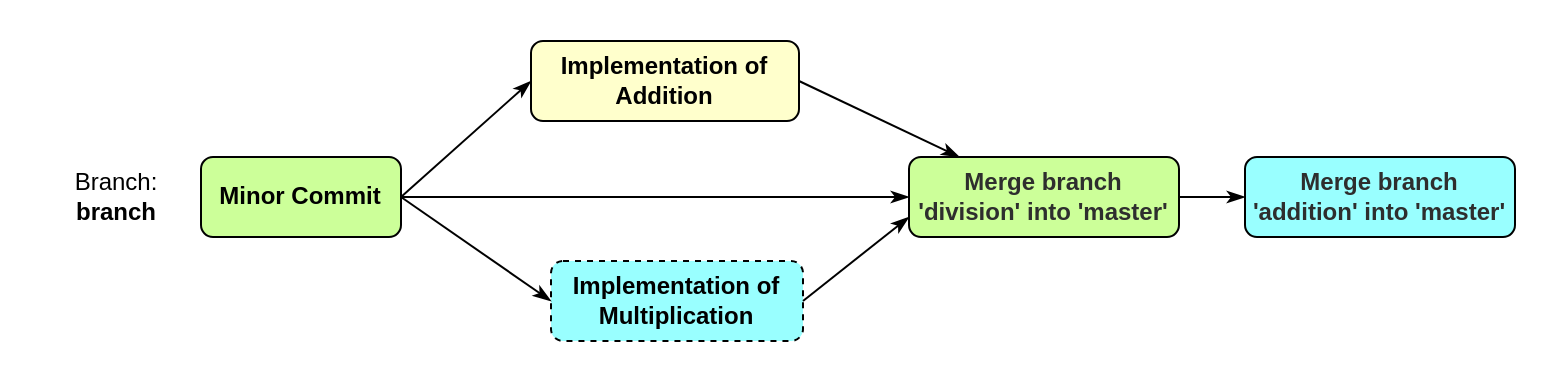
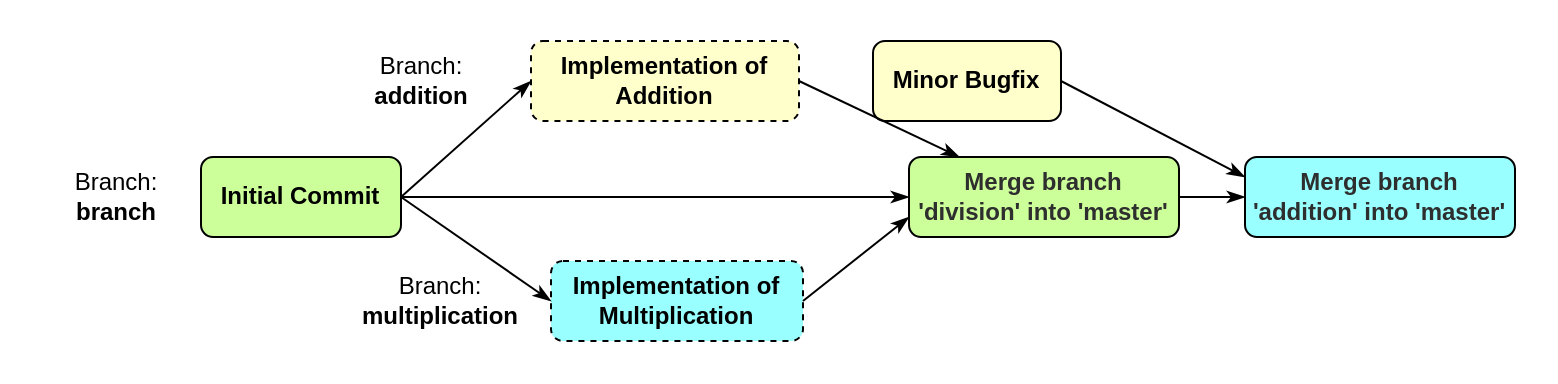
+ <mxCell id="9" value="Branch:&lt;br&gt;&lt;b&gt;addition&lt;/b&gt;" style="text;html=1;strokeColor=none;fillColor=none;align=center;verticalAlign=middle;whiteSpace=wrap;rounded=0;" vertex="1" parent="1"><mxGeometry x="173" y="20" width="75" height="40" as="geometry" /></mxCell>
- <mxCell id="4" value="Implementation of Addition" style="rounded=1;whiteSpace=wrap;html=1;fillColor=#FFFFCC;fontStyle=1" vertex="1" parent="1"><mxGeometry x="265" y="20" width="134" height="40" as="geometry" /></mxCell>
+ <mxCell id="4" value="Implementation of Addition" style="rounded=1;whiteSpace=wrap;html=1;fillColor=#FFFFCC;fontStyle=1;dashed=1;" vertex="1" parent="1"><mxGeometry x="265" y="20" width="134" height="40" as="geometry" /></mxCell>
+ <mxCell id="5" value="Minor Bugfix" style="rounded=1;whiteSpace=wrap;html=1;fillColor=#FFFFCC;fontStyle=1" vertex="1" parent="1"><mxGeometry x="436" y="20" width="94" height="40" as="geometry" /></mxCell>
+ <mxCell id="16" style="edgeStyle=none;rounded=0;orthogonalLoop=1;jettySize=auto;html=1;exitX=1;exitY=0.5;exitDx=0;exitDy=0;entryX=0;entryY=0.25;entryDx=0;entryDy=0;endArrow=classicThin;endFill=1;" edge="1" parent="1" source="5" target="13"><mxGeometry relative="1" as="geometry"><mxPoint x="459" y="170" as="sourcePoint" /><mxPoint x="533" y="118" as="targetPoint" /></mxGeometry></mxCell>
- <mxCell id="2" value="Minor Commit" style="rounded=1;whiteSpace=wrap;html=1;fillColor=#CCFF99;fontStyle=1" parent="1" vertex="1"><mxGeometry x="100" y="78" width="100" height="40" as="geometry" /></mxCell>
+ <mxCell id="2" value="Initial Commit" style="rounded=1;whiteSpace=wrap;html=1;fillColor=#CCFF99;fontStyle=1" parent="1" vertex="1"><mxGeometry x="100" y="78" width="100" height="40" as="geometry" /></mxCell>
+ <mxCell id="11" value="Branch:&lt;br&gt;&lt;b&gt;multiplication&lt;/b&gt;" style="text;html=1;strokeColor=none;fillColor=none;align=center;verticalAlign=middle;whiteSpace=wrap;rounded=0;" vertex="1" parent="1"><mxGeometry x="167" y="135" width="106" height="30" as="geometry" /></mxCell>
